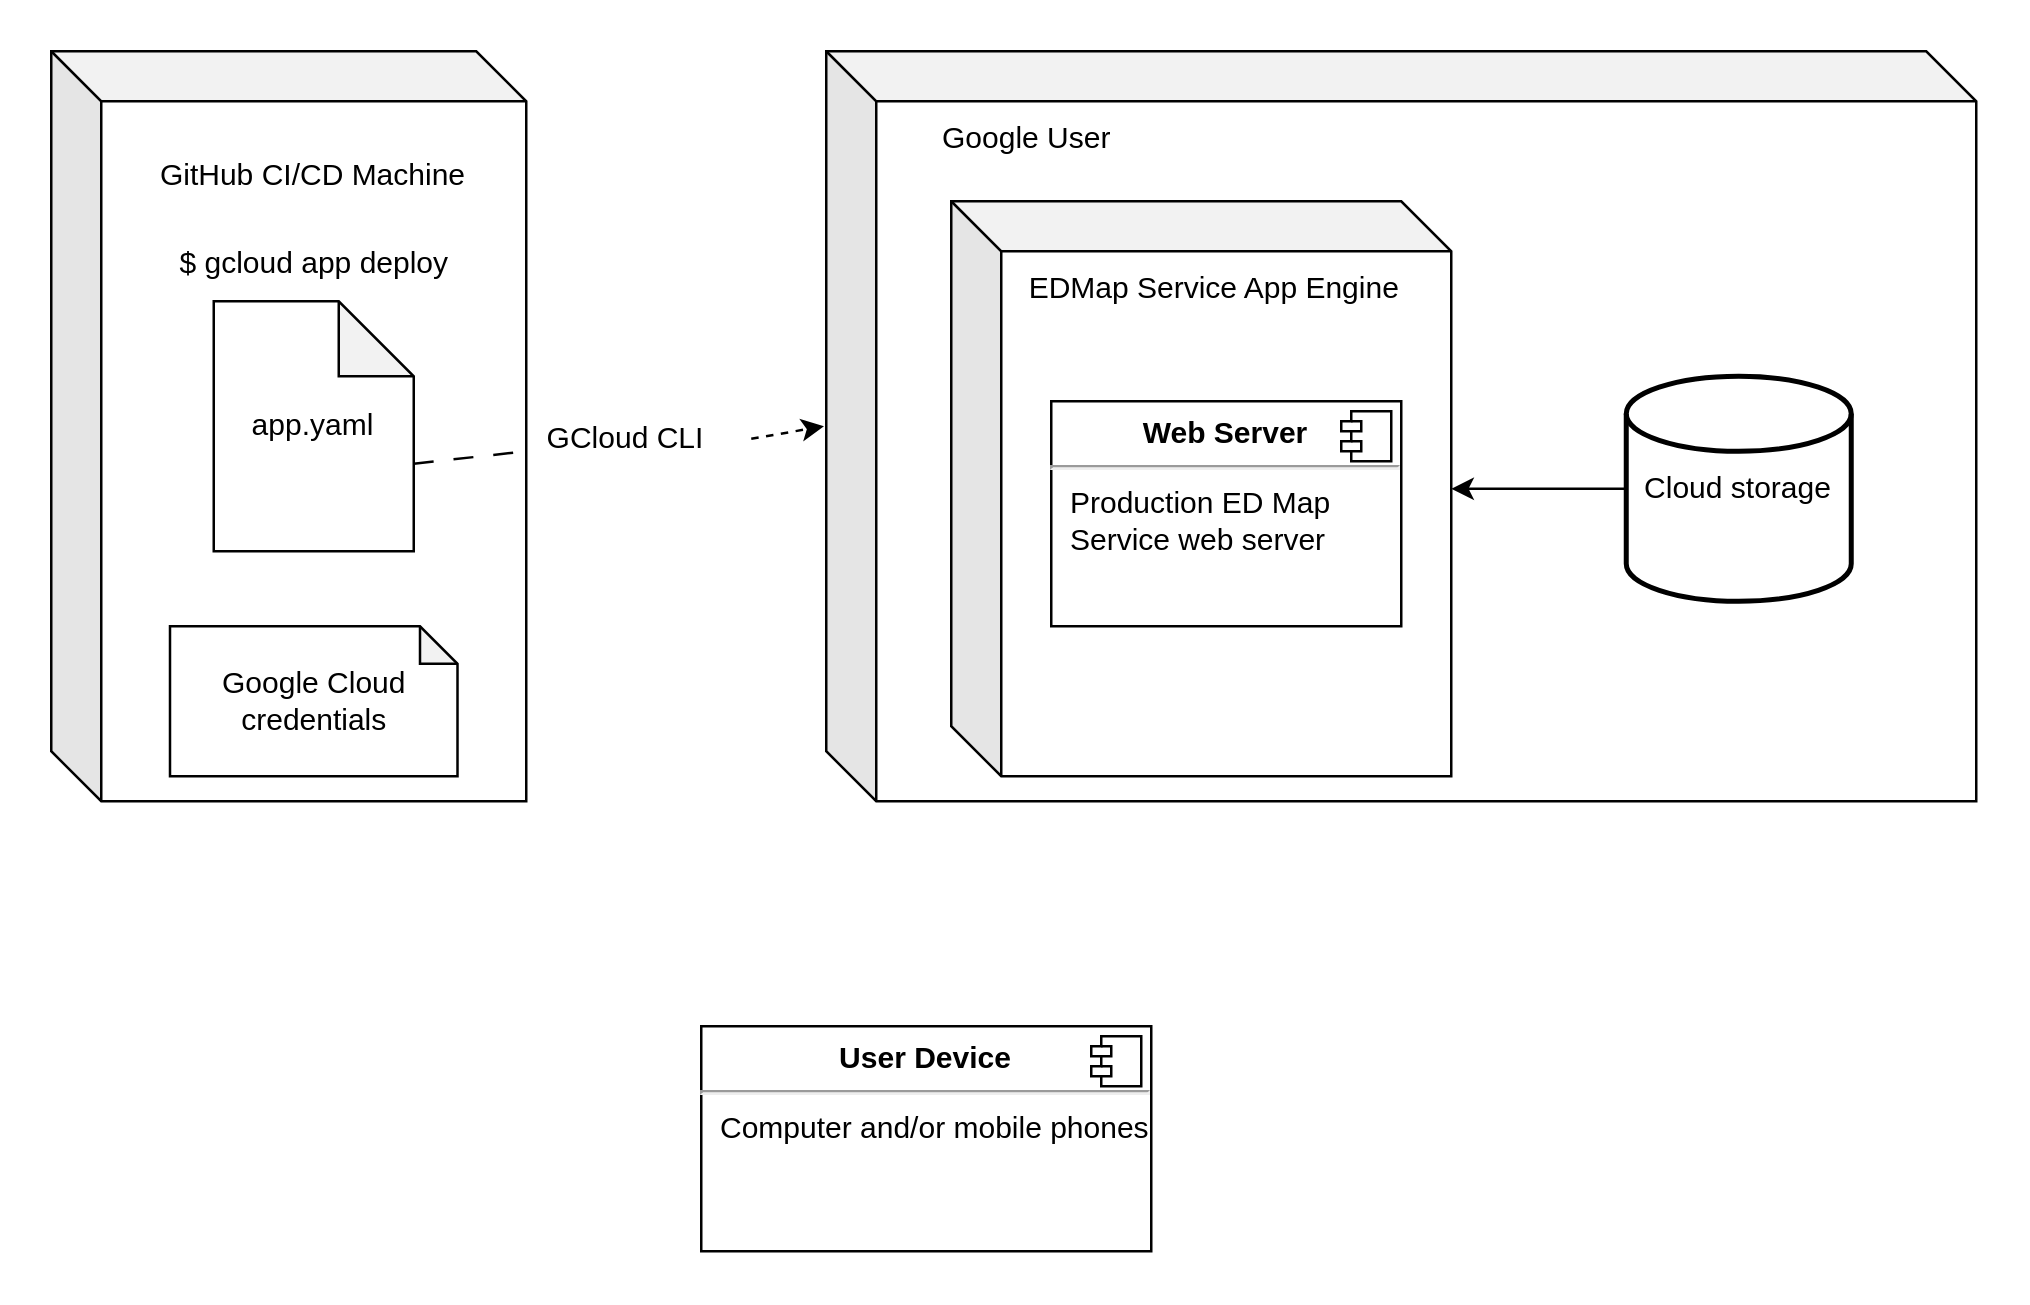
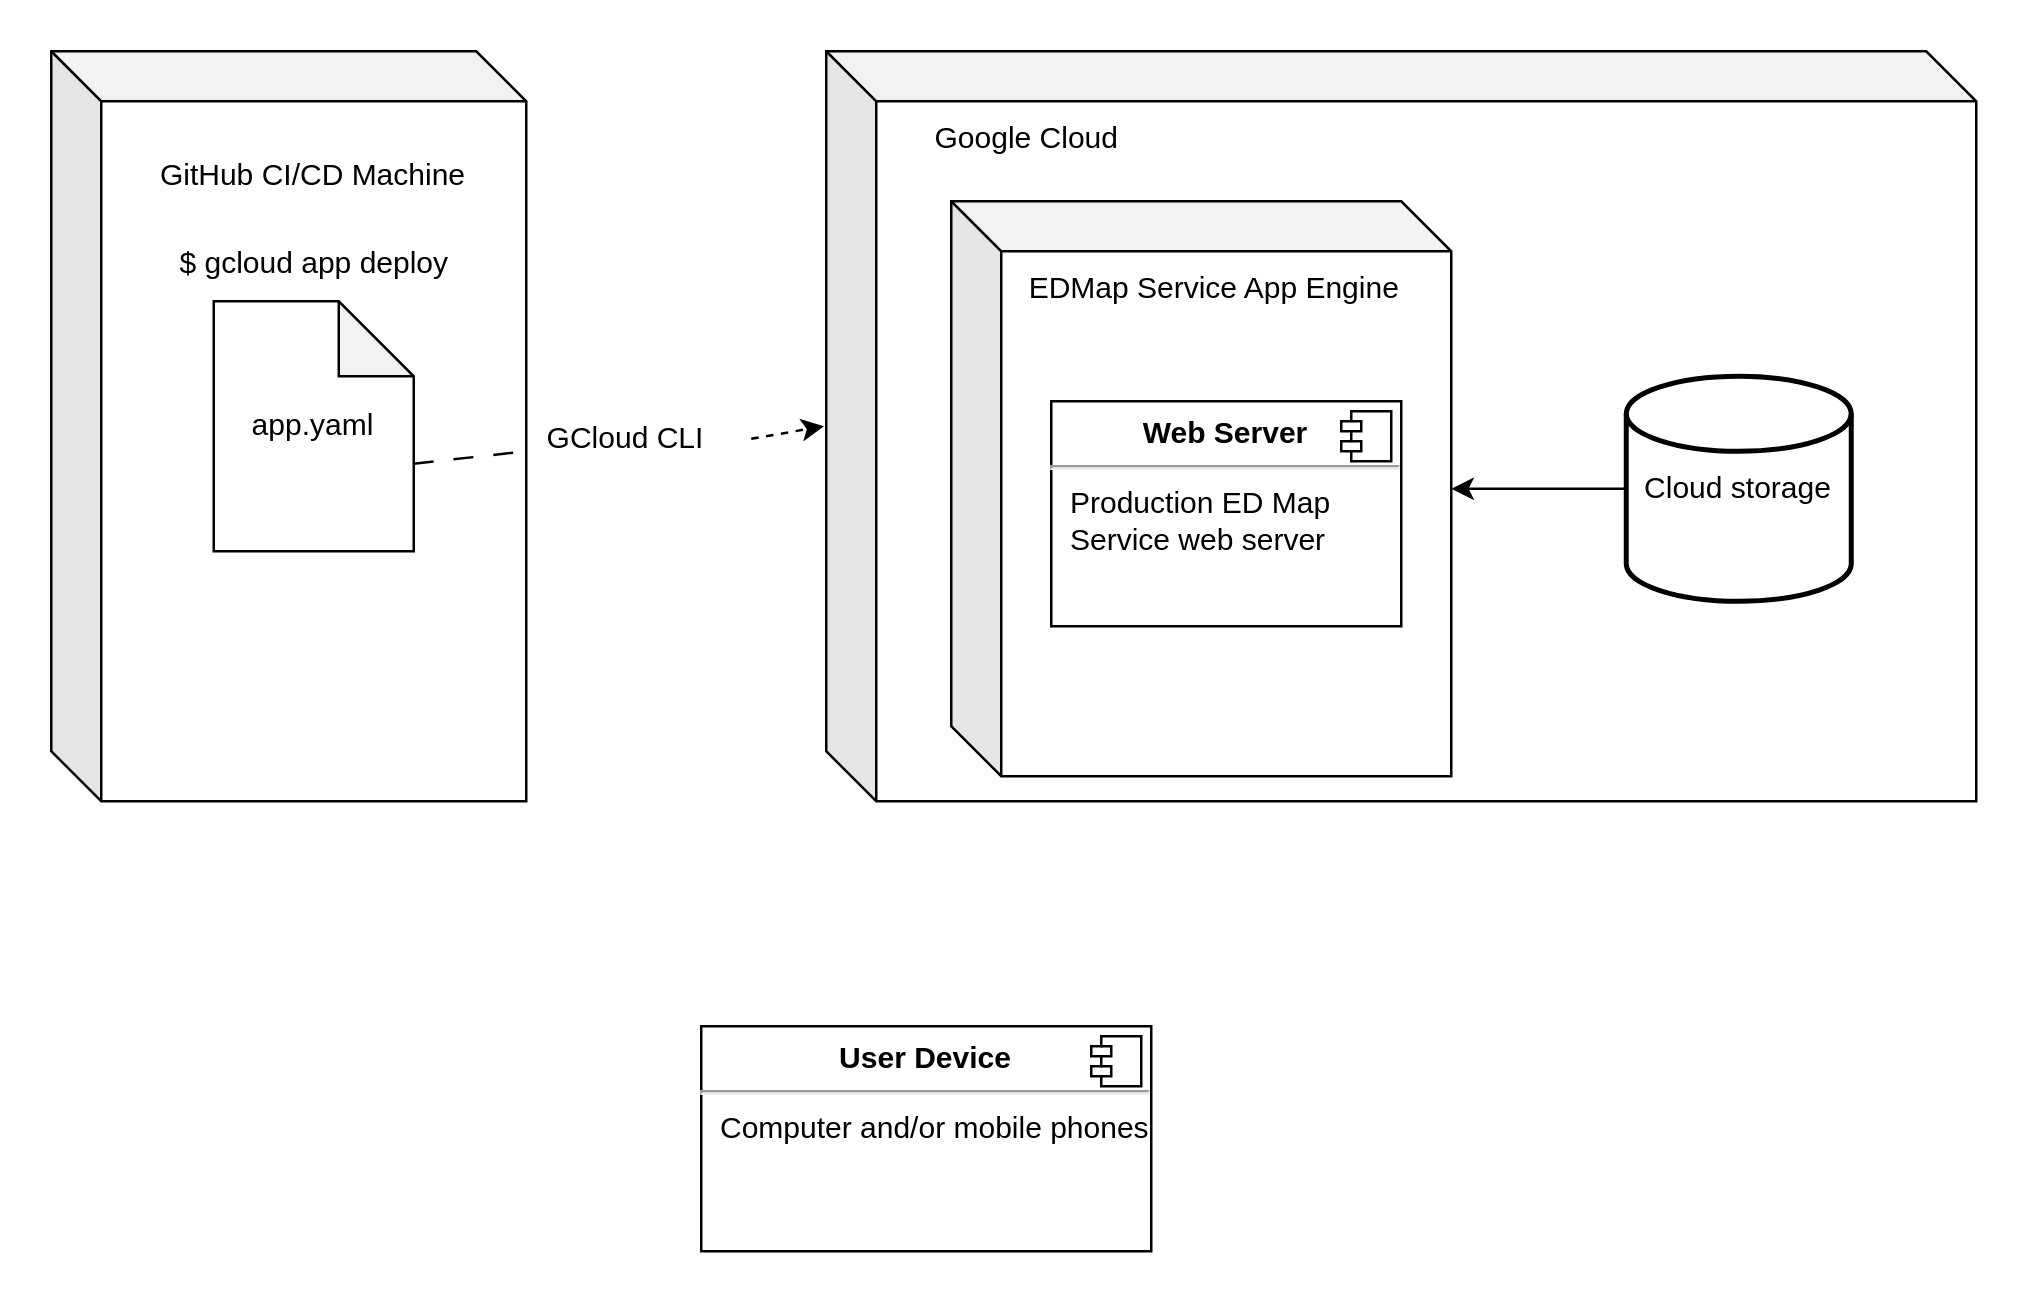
- <mxCell id="10" value="Google User" style="text;html=1;align=center;verticalAlign=middle;resizable=0;points=[];autosize=1;strokeColor=none;fillColor=none;" vertex="1" parent="1"><mxGeometry x="360" y="40" width="100" height="30" as="geometry" /></mxCell>
+ <mxCell id="10" value="Google Cloud" style="text;html=1;align=center;verticalAlign=middle;resizable=0;points=[];autosize=1;strokeColor=none;fillColor=none;" vertex="1" parent="1"><mxGeometry x="360" y="40" width="100" height="30" as="geometry" /></mxCell>
- <mxCell id="6" value="Google Cloud credentials" style="shape=note;whiteSpace=wrap;html=1;backgroundOutline=1;darkOpacity=0.05;size=15;" vertex="1" parent="1"><mxGeometry x="67.5" y="250" width="115" height="60" as="geometry" /></mxCell>
